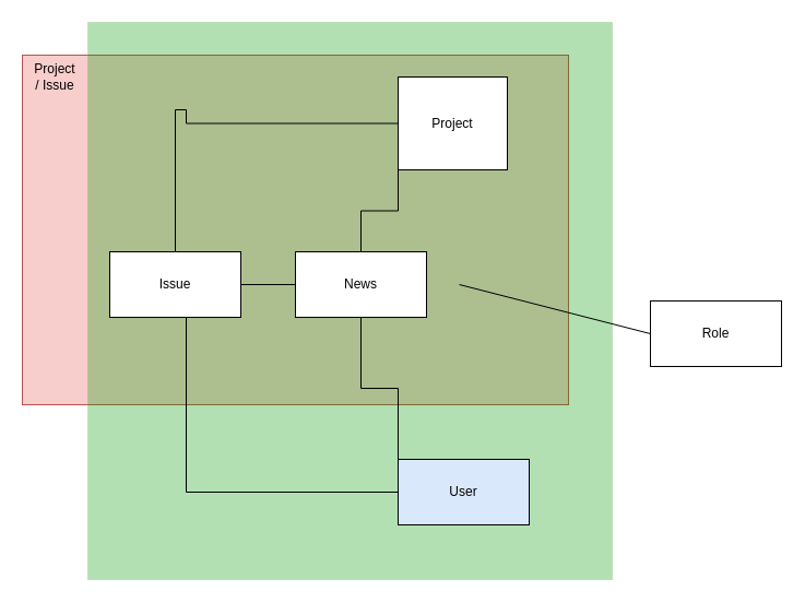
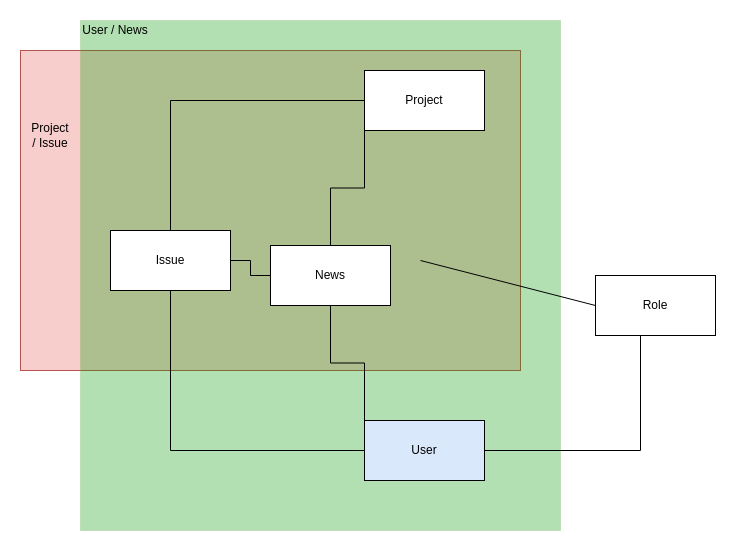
+ <mxCell id="12" value="User / News" style="text;html=1;strokeColor=none;fillColor=none;align=center;verticalAlign=middle;whiteSpace=wrap;rounded=0;opacity=30;" parent="1" vertex="1"><mxGeometry x="80" y="20" width="70" height="20" as="geometry" /></mxCell>
- <mxCell id="13" value="Project / Issue" style="text;html=1;strokeColor=none;fillColor=none;align=center;verticalAlign=middle;whiteSpace=wrap;rounded=0;opacity=30;" parent="1" vertex="1"><mxGeometry x="30" y="60" width="40" height="20" as="geometry" /></mxCell>
+ <mxCell id="13" value="Project / Issue" style="text;html=1;strokeColor=none;fillColor=none;align=center;verticalAlign=middle;whiteSpace=wrap;rounded=0;opacity=30;" parent="1" vertex="1"><mxGeometry x="30" y="125" width="40" height="20" as="geometry" /></mxCell>
- <mxCell id="4" value="Project" style="rounded=0;whiteSpace=wrap;html=1;" parent="1" vertex="1"><mxGeometry x="364" y="70" width="100" height="85" as="geometry" /></mxCell>
+ <mxCell id="4" value="Project" style="rounded=0;whiteSpace=wrap;html=1;" parent="1" vertex="1"><mxGeometry x="364" y="70" width="120" height="60" as="geometry" /></mxCell>
- <mxCell id="9" value="Issue" style="rounded=0;whiteSpace=wrap;html=1;" parent="1" vertex="1"><mxGeometry x="100" y="230" width="120" height="60" as="geometry" /></mxCell>
+ <mxCell id="9" value="Issue" style="rounded=0;whiteSpace=wrap;html=1;" parent="1" vertex="1"><mxGeometry x="110" y="230" width="120" height="60" as="geometry" /></mxCell>
- <mxCell id="18" value="News" style="rounded=0;whiteSpace=wrap;html=1;" vertex="1" parent="1"><mxGeometry x="270" y="230" width="120" height="60" as="geometry" /></mxCell>
+ <mxCell id="18" value="News" style="rounded=0;whiteSpace=wrap;html=1;" vertex="1" parent="1"><mxGeometry x="270" y="245" width="120" height="60" as="geometry" /></mxCell>
+ <mxCell id="10" style="edgeStyle=elbowEdgeStyle;rounded=0;jumpStyle=arc;orthogonalLoop=1;jettySize=auto;html=1;entryX=1;entryY=0.5;entryDx=0;entryDy=0;startArrow=none;startFill=0;endArrow=none;endFill=0;" parent="1" source="11" target="6" edge="1"><mxGeometry relative="1" as="geometry"><Array as="points"><mxPoint x="640" y="350" /></Array></mxGeometry></mxCell>
